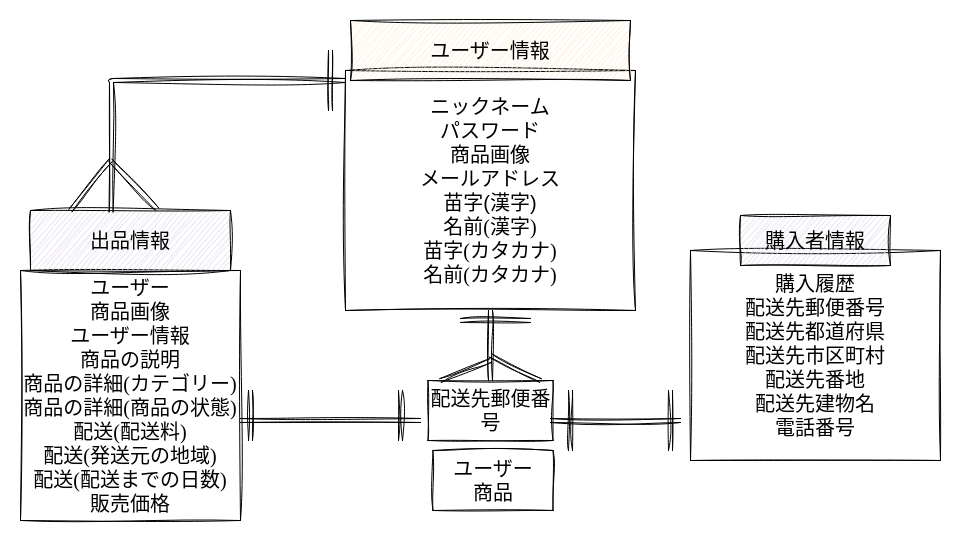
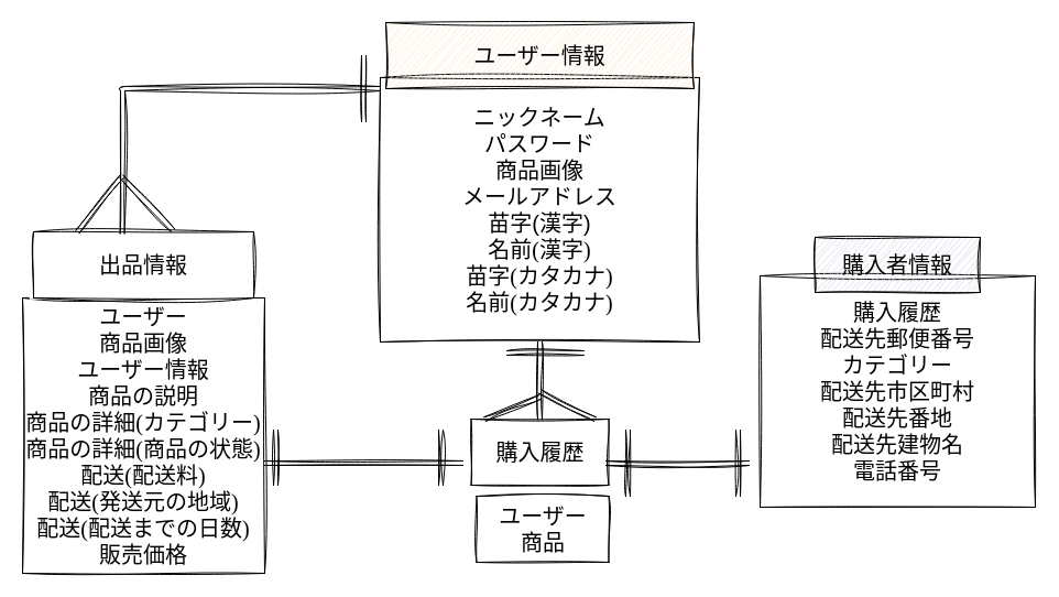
- <mxCell id="9" value="出品情報" style="whiteSpace=wrap;html=1;labelBackgroundColor=none;sketch=1;hachureGap=4;jiggle=2;curveFitting=1;fontFamily=Garamond;fontSize=20;fillColor=#e1d5e7;" vertex="1" parent="1"><mxGeometry x="30" y="210" width="200" height="60" as="geometry" /></mxCell>
+ <mxCell id="9" value="出品情報" style="whiteSpace=wrap;html=1;labelBackgroundColor=none;sketch=1;hachureGap=4;jiggle=2;curveFitting=1;fontFamily=Garamond;fontSize=20;" vertex="1" parent="1"><mxGeometry x="30" y="210" width="200" height="60" as="geometry" /></mxCell>
- <mxCell id="4" value="購入履歴&lt;br&gt;配送先郵便番号&lt;br&gt;配送先都道府県&lt;br&gt;配送先市区町村&lt;br&gt;配送先番地&lt;br&gt;配送先建物名&lt;br&gt;電話番号" style="whiteSpace=wrap;html=1;labelBackgroundColor=none;sketch=1;hachureGap=4;jiggle=2;curveFitting=1;fontFamily=Garamond;fontSize=20;" vertex="1" parent="1"><mxGeometry x="690" y="250" width="250" height="210" as="geometry" /></mxCell>
+ <mxCell id="4" value="購入履歴&lt;br&gt;配送先郵便番号&lt;br&gt;カテゴリー&lt;br&gt;配送先市区町村&lt;br&gt;配送先番地&lt;br&gt;配送先建物名&lt;br&gt;電話番号" style="whiteSpace=wrap;html=1;labelBackgroundColor=none;sketch=1;hachureGap=4;jiggle=2;curveFitting=1;fontFamily=Garamond;fontSize=20;" vertex="1" parent="1"><mxGeometry x="690" y="250" width="250" height="210" as="geometry" /></mxCell>
- <mxCell id="8" value="配送先郵便番号" style="whiteSpace=wrap;html=1;labelBackgroundColor=none;sketch=1;hachureGap=4;jiggle=2;curveFitting=1;fontFamily=Garamond;fontSize=20;" vertex="1" parent="1"><mxGeometry x="427.5" y="380" width="125" height="60" as="geometry" /></mxCell>
+ <mxCell id="8" value="購入履歴" style="whiteSpace=wrap;html=1;labelBackgroundColor=none;sketch=1;hachureGap=4;jiggle=2;curveFitting=1;fontFamily=Garamond;fontSize=20;" vertex="1" parent="1"><mxGeometry x="427.5" y="380" width="125" height="60" as="geometry" /></mxCell>
